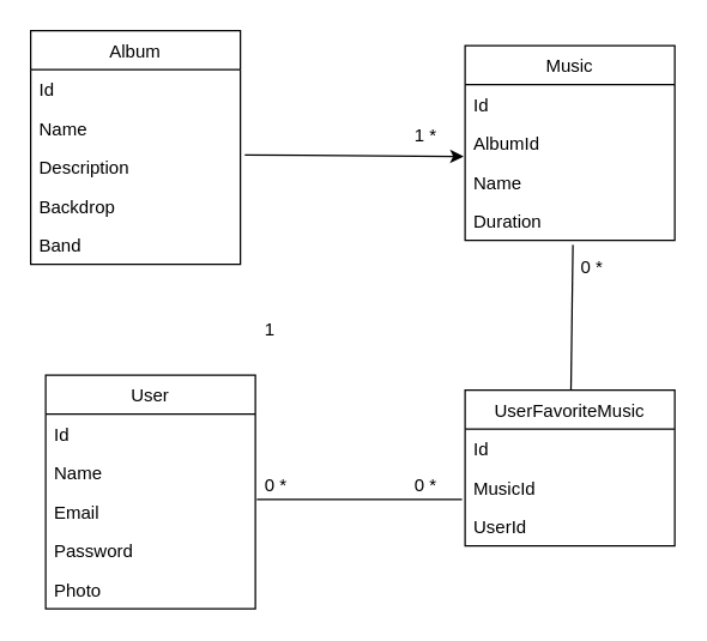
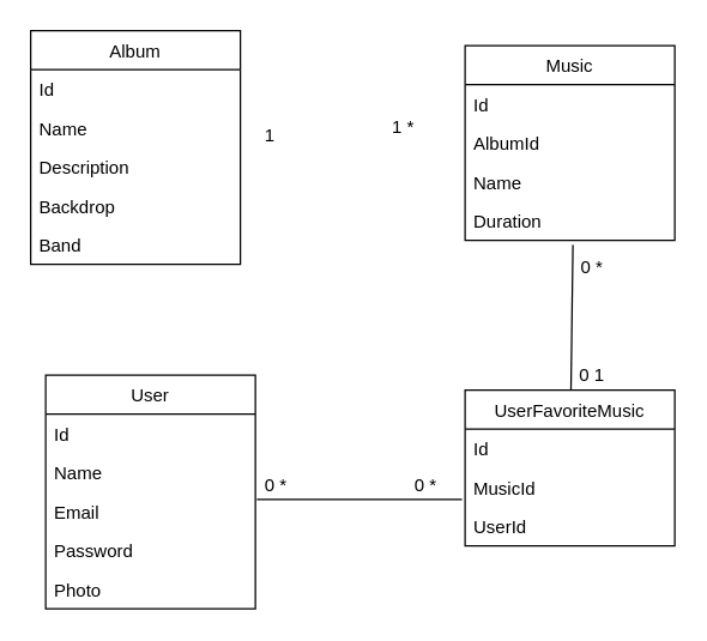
- <mxCell id="15" value="1 *" style="text;html=1;strokeColor=none;fillColor=none;align=center;verticalAlign=middle;whiteSpace=wrap;rounded=0;" vertex="1" parent="1"><mxGeometry x="264" y="80" width="40" height="20" as="geometry" /></mxCell>
+ <mxCell id="15" value="1 *" style="text;html=1;strokeColor=none;fillColor=none;align=center;verticalAlign=middle;whiteSpace=wrap;rounded=0;" vertex="1" parent="1"><mxGeometry x="249" y="75" width="40" height="20" as="geometry" /></mxCell>
- <mxCell id="13" value="" style="endArrow=classic;html=1;exitX=1.021;exitY=0.192;exitDx=0;exitDy=0;exitPerimeter=0;entryX=-0.007;entryY=0.846;entryDx=0;entryDy=0;entryPerimeter=0;" edge="1" parent="1" source="5" target="10"><mxGeometry width="50" height="50" relative="1" as="geometry"><mxPoint x="260" y="210" as="sourcePoint" /><mxPoint x="310" y="160" as="targetPoint" /></mxGeometry></mxCell>
- <mxCell id="14" value="1" style="text;html=1;strokeColor=none;fillColor=none;align=center;verticalAlign=middle;whiteSpace=wrap;rounded=0;" vertex="1" parent="1"><mxGeometry x="160" y="210" width="40" height="20" as="geometry" /></mxCell>
+ <mxCell id="14" value="1" style="text;html=1;strokeColor=none;fillColor=none;align=center;verticalAlign=middle;whiteSpace=wrap;rounded=0;" vertex="1" parent="1"><mxGeometry x="160" y="80" width="40" height="20" as="geometry" /></mxCell>
+ <mxCell id="29" value="0 1" style="text;html=1;strokeColor=none;fillColor=none;align=center;verticalAlign=middle;whiteSpace=wrap;rounded=0;" vertex="1" parent="1"><mxGeometry x="375" y="240" width="40" height="20" as="geometry" /></mxCell>
